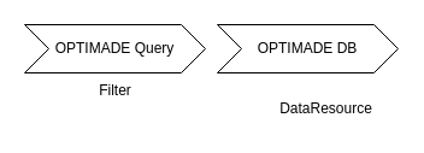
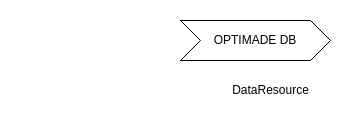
- <mxCell id="3" value="OPTIMADE Query" style="shape=step;perimeter=stepPerimeter;whiteSpace=wrap;html=1;fixedSize=1;fontColor=#000000;fillColor=none;strokeColor=#000000;" vertex="1" parent="1"><mxGeometry x="20" y="20" width="150" height="40" as="geometry" /></mxCell>
- <mxCell id="5" value="Filter" style="text;html=1;align=center;verticalAlign=middle;resizable=0;points=[];autosize=1;strokeColor=none;fillColor=none;fontColor=#000000;" vertex="1" parent="1"><mxGeometry x="70" y="60" width="50" height="30" as="geometry" /></mxCell>
